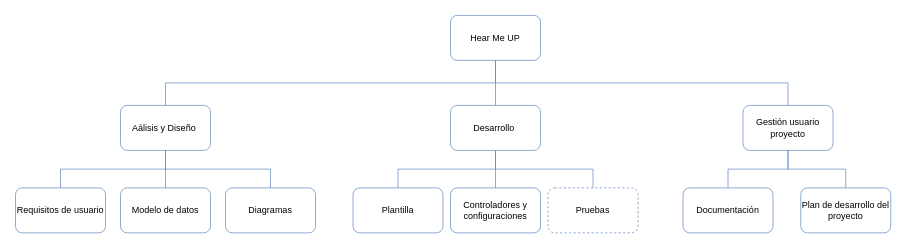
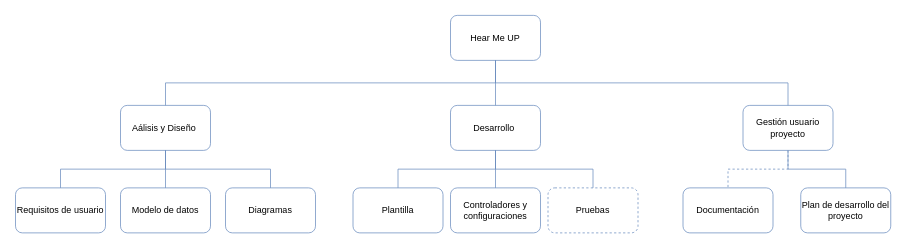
- <mxCell id="15" style="edgeStyle=orthogonalEdgeStyle;rounded=0;orthogonalLoop=1;jettySize=auto;html=1;exitX=0.5;exitY=1;exitDx=0;exitDy=0;entryX=0.5;entryY=0;entryDx=0;entryDy=0;fillColor=#dae8fc;strokeColor=#6c8ebf;endArrow=none;endFill=0;" edge="1" parent="1" source="16" target="23"><mxGeometry relative="1" as="geometry" /></mxCell>
+ <mxCell id="15" style="edgeStyle=orthogonalEdgeStyle;rounded=0;orthogonalLoop=1;jettySize=auto;html=1;exitX=0.5;exitY=1;exitDx=0;exitDy=0;entryX=0.5;entryY=0;entryDx=0;entryDy=0;fillColor=#dae8fc;strokeColor=#6c8ebf;endArrow=none;endFill=0;dashed=1;" edge="1" parent="1" source="16" target="23"><mxGeometry relative="1" as="geometry" /></mxCell>
